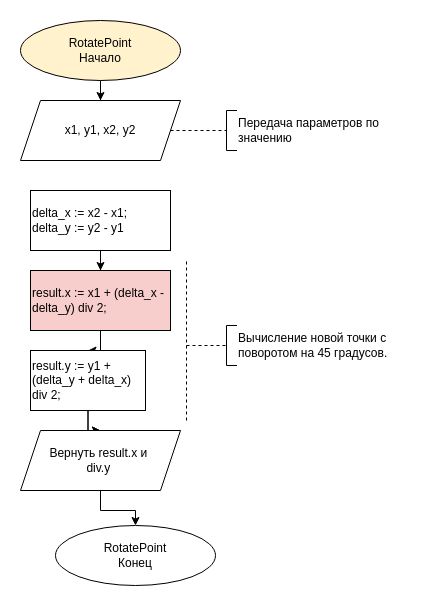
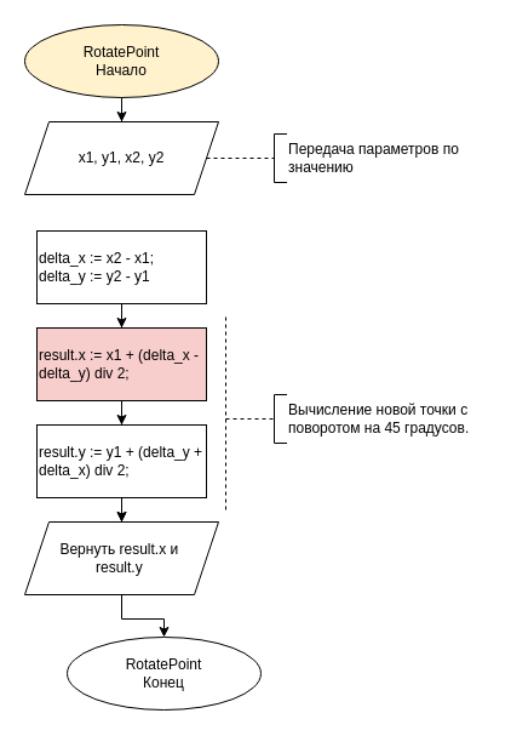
- <mxCell id="15" value="result.y := y1 + (delta_y + delta_x) div 2;" style="rounded=0;whiteSpace=wrap;html=1;align=left;" vertex="1" parent="1"><mxGeometry x="30" y="350" width="115" height="60" as="geometry" /></mxCell>
+ <mxCell id="15" value="result.y := y1 + (delta_y + delta_x) div 2;" style="rounded=0;whiteSpace=wrap;html=1;align=left;" vertex="1" parent="1"><mxGeometry x="30" y="350" width="140" height="60" as="geometry" /></mxCell>
- <mxCell id="17" value="Вернуть&amp;nbsp;&lt;span style=&quot;text-align: left;&quot;&gt;result.x и&amp;nbsp;&lt;/span&gt;&lt;div&gt;&lt;span style=&quot;text-align: left;&quot;&gt;div.y&lt;/span&gt;&lt;span style=&quot;text-align: left;&quot;&gt;&amp;nbsp;&lt;/span&gt;&lt;/div&gt;" style="shape=parallelogram;perimeter=parallelogramPerimeter;whiteSpace=wrap;html=1;fixedSize=1;" vertex="1" parent="1"><mxGeometry x="20" y="430" width="160" height="60" as="geometry" /></mxCell>
+ <mxCell id="17" value="Вернуть&amp;nbsp;&lt;span style=&quot;text-align: left;&quot;&gt;result.x и&amp;nbsp;&lt;/span&gt;&lt;div&gt;&lt;span style=&quot;text-align: left;&quot;&gt;result.y&lt;/span&gt;&lt;span style=&quot;text-align: left;&quot;&gt;&amp;nbsp;&lt;/span&gt;&lt;/div&gt;" style="shape=parallelogram;perimeter=parallelogramPerimeter;whiteSpace=wrap;html=1;fixedSize=1;" vertex="1" parent="1"><mxGeometry x="20" y="430" width="160" height="60" as="geometry" /></mxCell>
